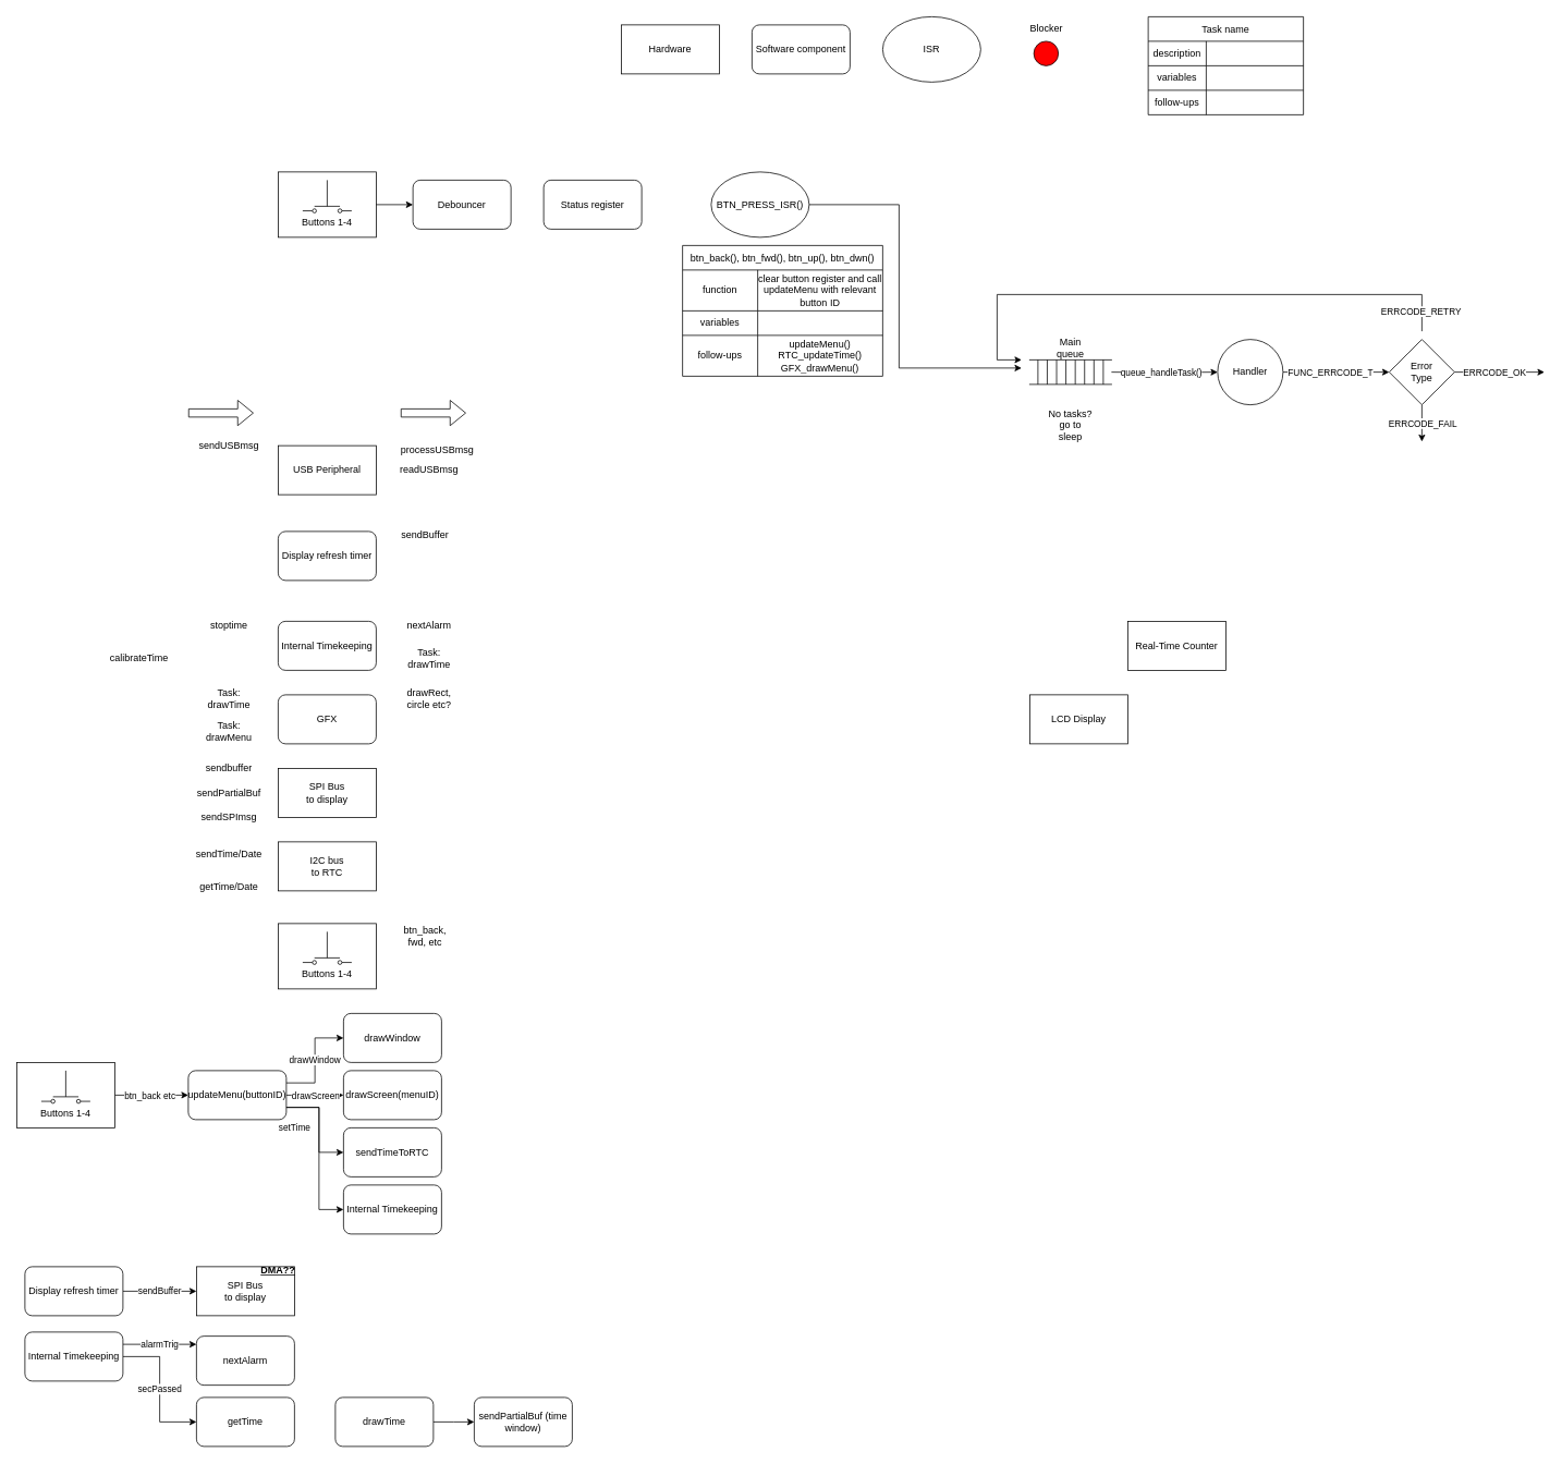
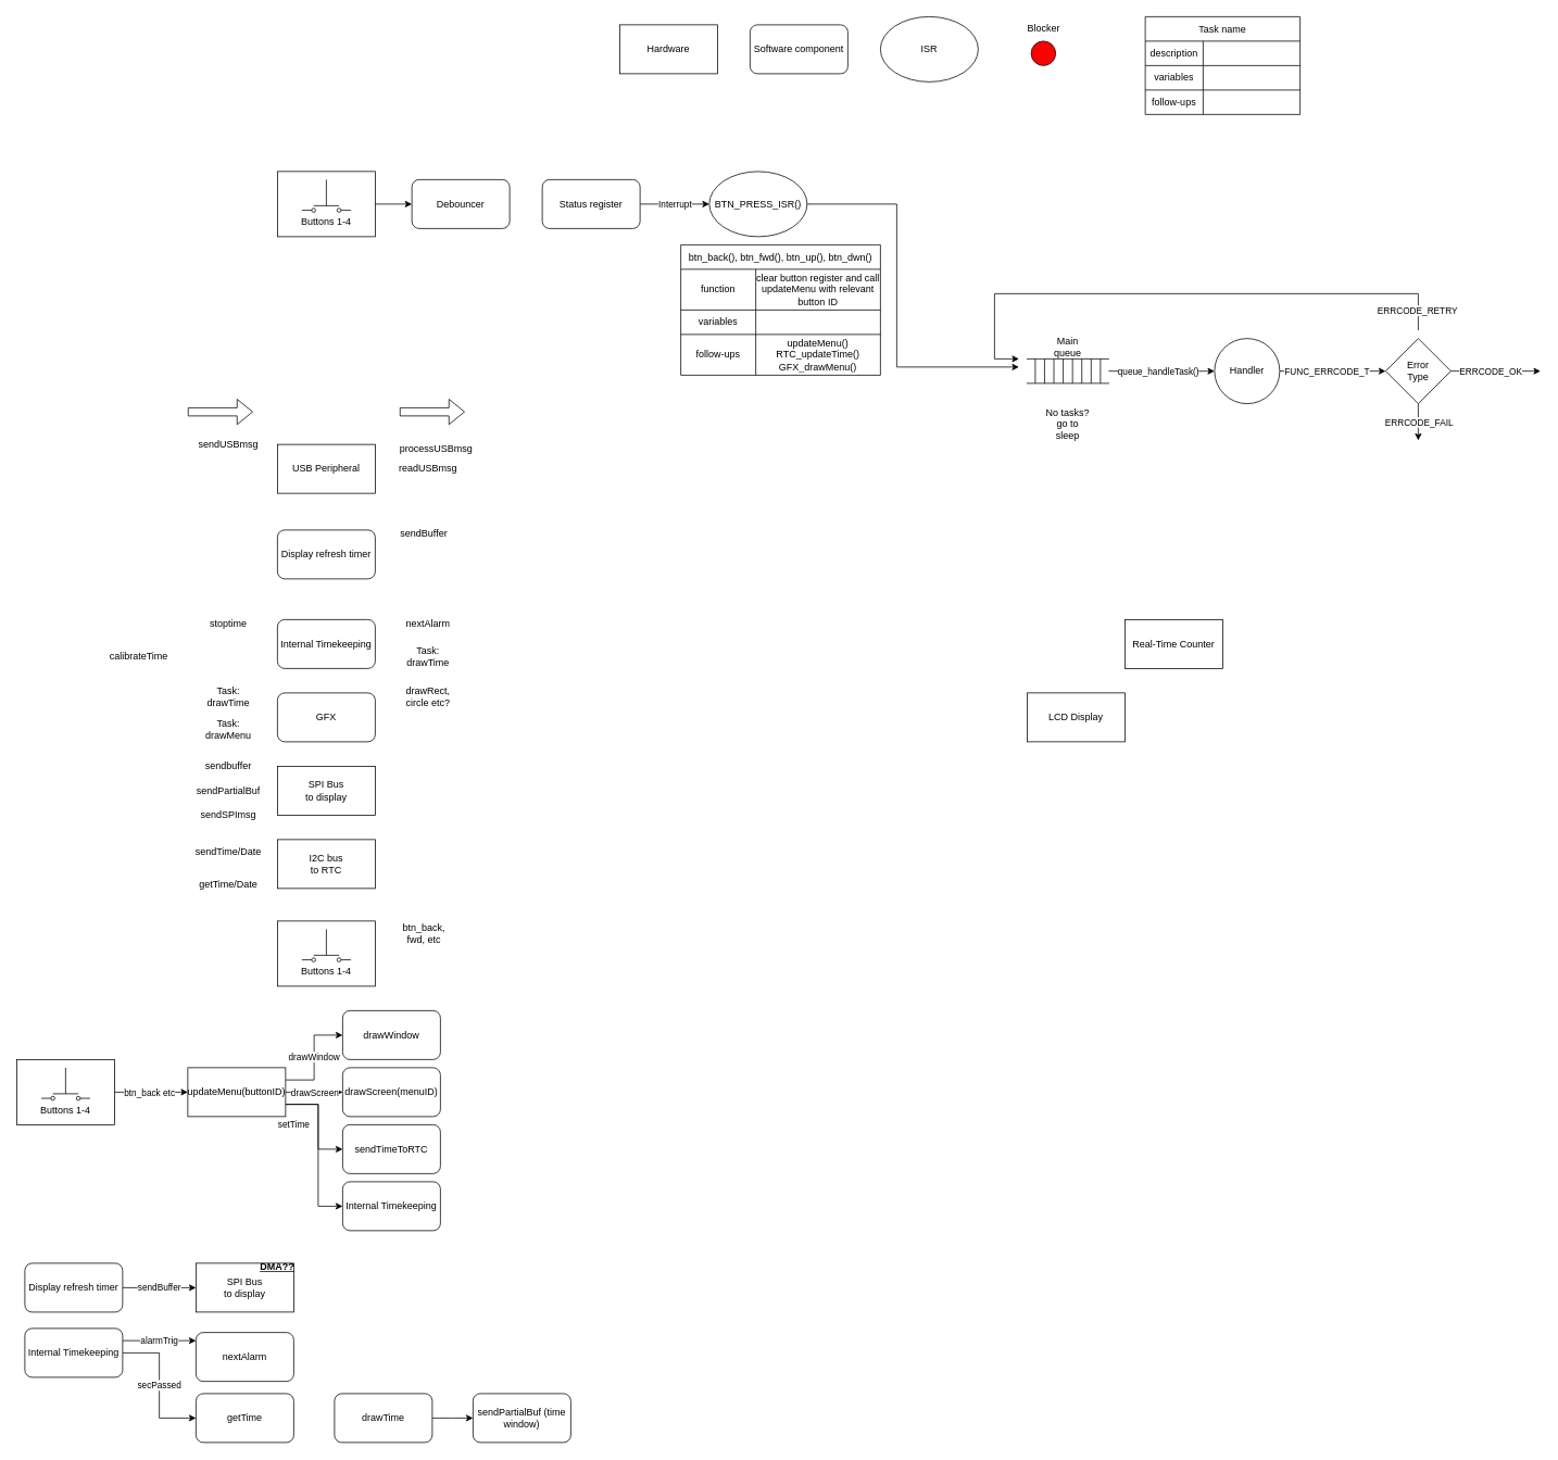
+ <mxCell id="29" value="Interrupt" style="edgeStyle=orthogonalEdgeStyle;rounded=0;orthogonalLoop=1;jettySize=auto;html=1;entryX=0;entryY=0.5;entryDx=0;entryDy=0;" parent="1" source="30" target="28" edge="1"><mxGeometry relative="1" as="geometry" /></mxCell>
- <mxCell id="92" value="updateMenu(buttonID)" style="rounded=1;whiteSpace=wrap;html=1;" vertex="1" parent="1"><mxGeometry x="230" y="1310" width="120" height="60" as="geometry" /></mxCell>
+ <mxCell id="92" value="updateMenu(buttonID)" style="whiteSpace=wrap;html=1;rounded=0;" vertex="1" parent="1"><mxGeometry x="230" y="1310" width="120" height="60" as="geometry" /></mxCell>
